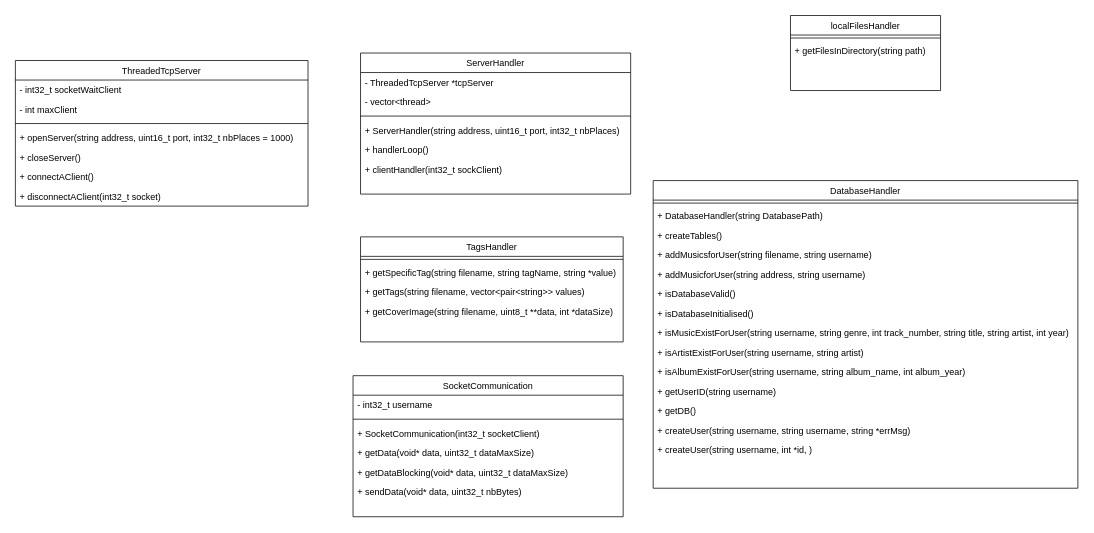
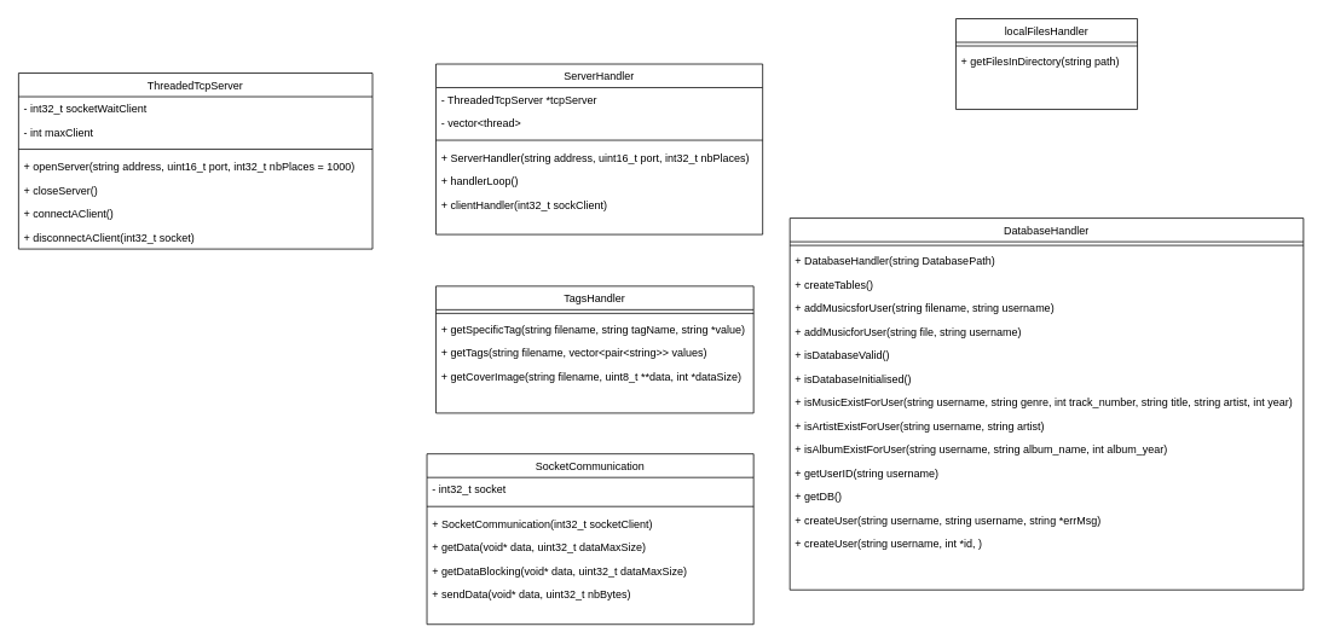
- <mxCell id="15" value="+ addMusicforUser(string address, string username)" style="text;align=left;verticalAlign=top;spacingLeft=4;spacingRight=4;overflow=hidden;rotatable=0;points=[[0,0.5],[1,0.5]];portConstraint=eastwest;" vertex="1" parent="10"><mxGeometry y="112" width="566" height="26" as="geometry" /></mxCell>
+ <mxCell id="15" value="+ addMusicforUser(string file, string username)" style="text;align=left;verticalAlign=top;spacingLeft=4;spacingRight=4;overflow=hidden;rotatable=0;points=[[0,0.5],[1,0.5]];portConstraint=eastwest;" vertex="1" parent="10"><mxGeometry y="112" width="566" height="26" as="geometry" /></mxCell>
- <mxCell id="33" value="- int32_t username" style="text;align=left;verticalAlign=top;spacingLeft=4;spacingRight=4;overflow=hidden;rotatable=0;points=[[0,0.5],[1,0.5]];portConstraint=eastwest;" vertex="1" parent="32"><mxGeometry y="26" width="360" height="26" as="geometry" /></mxCell>
+ <mxCell id="33" value="- int32_t socket" style="text;align=left;verticalAlign=top;spacingLeft=4;spacingRight=4;overflow=hidden;rotatable=0;points=[[0,0.5],[1,0.5]];portConstraint=eastwest;" vertex="1" parent="32"><mxGeometry y="26" width="360" height="26" as="geometry" /></mxCell>
